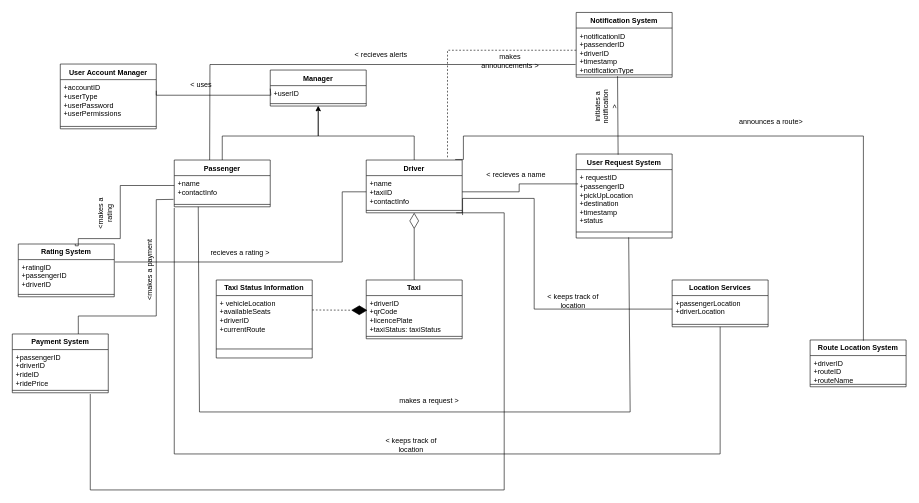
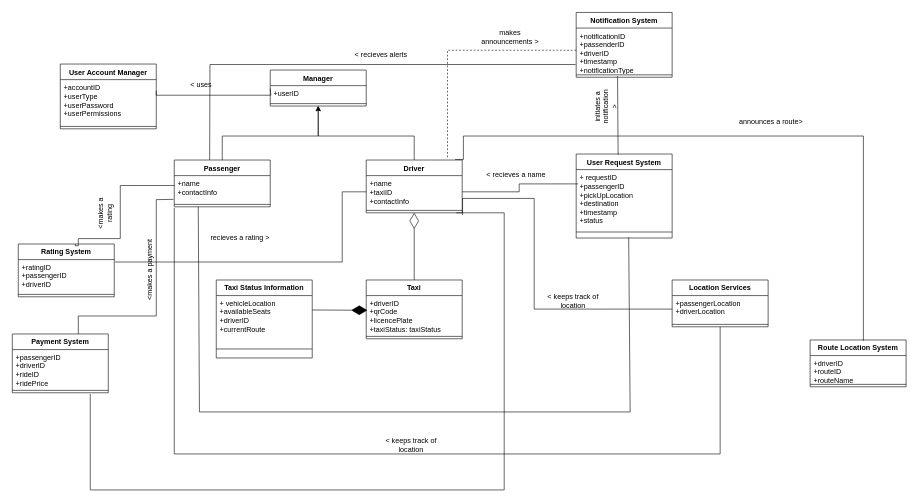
- <mxCell id="49" value="makes announcements &amp;gt;" style="text;html=1;align=center;verticalAlign=middle;whiteSpace=wrap;rounded=0;" parent="1" vertex="1"><mxGeometry x="790" y="86" width="120" height="30" as="geometry" /></mxCell>
+ <mxCell id="49" value="makes announcements &amp;gt;" style="text;html=1;align=center;verticalAlign=middle;whiteSpace=wrap;rounded=0;" parent="1" vertex="1"><mxGeometry x="790" y="46" width="120" height="30" as="geometry" /></mxCell>
- <mxCell id="58" value="recieves a rating &amp;gt;" style="text;html=1;align=center;verticalAlign=middle;whiteSpace=wrap;rounded=0;" parent="1" vertex="1"><mxGeometry x="340" y="406" width="120" height="30" as="geometry" /></mxCell>
+ <mxCell id="58" value="recieves a rating &amp;gt;" style="text;html=1;align=center;verticalAlign=middle;whiteSpace=wrap;rounded=0;" parent="1" vertex="1"><mxGeometry x="340" y="381" width="120" height="30" as="geometry" /></mxCell>
- <mxCell id="35" value="" style="endArrow=diamondThin;endFill=1;endSize=24;html=1;rounded=0;entryX=0.012;entryY=0.383;entryDx=0;entryDy=0;entryPerimeter=0;exitX=1;exitY=0.324;exitDx=0;exitDy=0;exitPerimeter=0;dashed=1;" parent="1" source="21" target="15" edge="1"><mxGeometry width="160" relative="1" as="geometry"><mxPoint x="610" y="606" as="sourcePoint" /><mxPoint x="770" y="606" as="targetPoint" /></mxGeometry></mxCell>
+ <mxCell id="35" value="" style="endArrow=diamondThin;endFill=1;endSize=24;html=1;rounded=0;entryX=0.012;entryY=0.383;entryDx=0;entryDy=0;entryPerimeter=0;exitX=1;exitY=0.324;exitDx=0;exitDy=0;exitPerimeter=0;" parent="1" source="21" target="15" edge="1"><mxGeometry width="160" relative="1" as="geometry"><mxPoint x="610" y="606" as="sourcePoint" /><mxPoint x="770" y="606" as="targetPoint" /></mxGeometry></mxCell>
- <mxCell id="51" value="makes a request &amp;gt;" style="text;html=1;align=center;verticalAlign=middle;whiteSpace=wrap;rounded=0;" parent="1" vertex="1"><mxGeometry x="650" y="652" width="130" height="30" as="geometry" /></mxCell>
